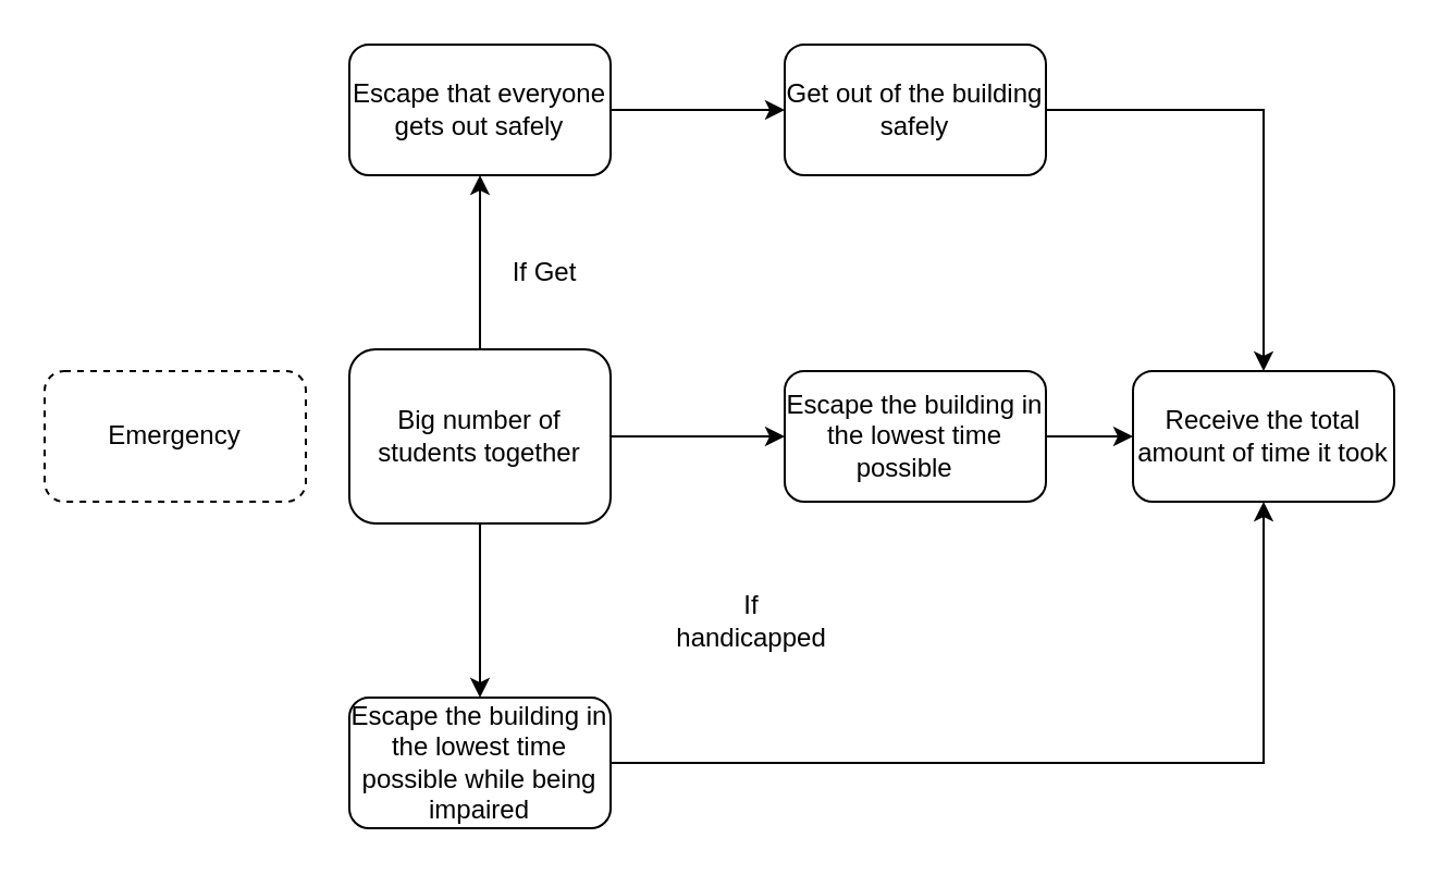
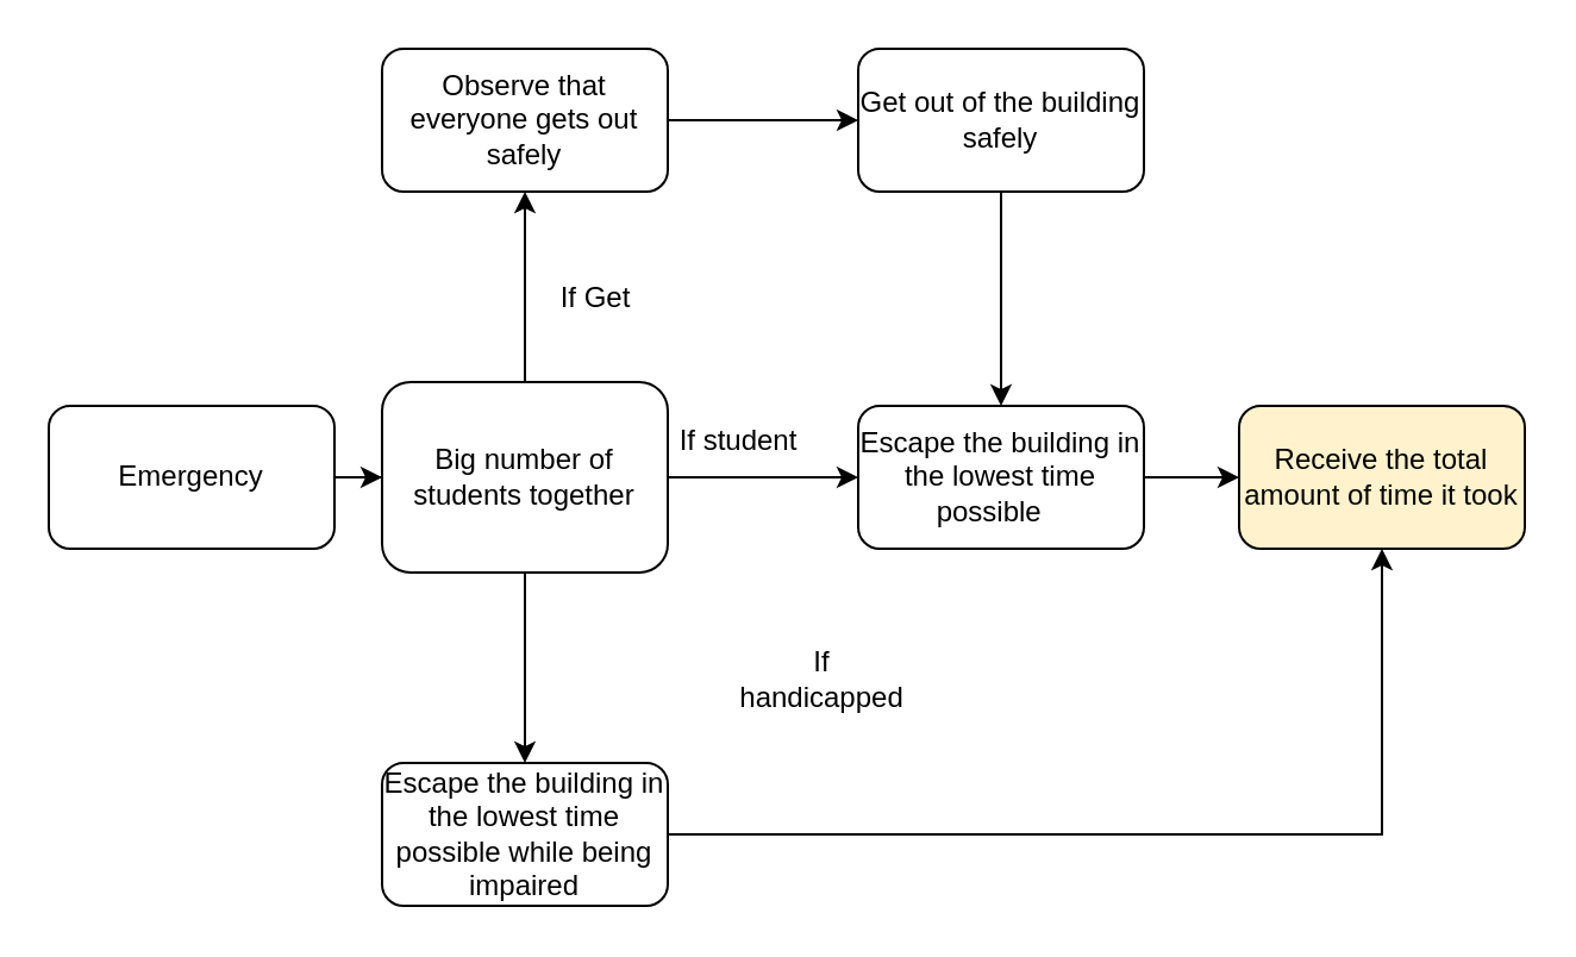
- <mxCell id="16" value="Escape that everyone gets out safely" style="rounded=1;whiteSpace=wrap;html=1;" vertex="1" parent="1"><mxGeometry x="160" y="20" width="120" height="60" as="geometry" /></mxCell>
+ <mxCell id="16" value="Observe that everyone gets out safely" style="rounded=1;whiteSpace=wrap;html=1;" vertex="1" parent="1"><mxGeometry x="160" y="20" width="120" height="60" as="geometry" /></mxCell>
- <mxCell id="17" style="edgeStyle=orthogonalEdgeStyle;rounded=0;orthogonalLoop=1;jettySize=auto;html=1;entryX=0.5;entryY=0;entryDx=0;entryDy=0;" edge="1" parent="1" source="18" target="11"><mxGeometry relative="1" as="geometry" /></mxCell>
+ <mxCell id="17" style="edgeStyle=orthogonalEdgeStyle;rounded=0;orthogonalLoop=1;jettySize=auto;html=1;" edge="1" parent="1" source="18" target="9"><mxGeometry relative="1" as="geometry" /></mxCell>
+ <mxCell id="10" value="If student" style="text;html=1;strokeColor=none;fillColor=none;align=center;verticalAlign=middle;whiteSpace=wrap;rounded=0;" vertex="1" parent="1"><mxGeometry x="280" y="170" width="60" height="30" as="geometry" /></mxCell>
- <mxCell id="3" value="Emergency" style="rounded=1;whiteSpace=wrap;html=1;dashed=1;" vertex="1" parent="1"><mxGeometry y="170" width="120" height="60" as="geometry" x="20" /></mxCell>
+ <mxCell id="3" value="Emergency" style="rounded=1;whiteSpace=wrap;html=1;" vertex="1" parent="1"><mxGeometry y="170" width="120" height="60" as="geometry" x="20" /></mxCell>
+ <mxCell id="2" style="edgeStyle=orthogonalEdgeStyle;rounded=0;orthogonalLoop=1;jettySize=auto;html=1;entryX=0;entryY=0.5;entryDx=0;entryDy=0;" edge="1" parent="1" source="3" target="7"><mxGeometry relative="1" as="geometry" /></mxCell>
- <mxCell id="11" value="Receive the total amount of time it took" style="rounded=1;whiteSpace=wrap;html=1;" vertex="1" parent="1"><mxGeometry x="520" y="170" width="120" height="60" as="geometry" /></mxCell>
+ <mxCell id="11" value="Receive the total amount of time it took" style="rounded=1;whiteSpace=wrap;html=1;fillColor=#fff2cc;" vertex="1" parent="1"><mxGeometry x="520" y="170" width="120" height="60" as="geometry" /></mxCell>
